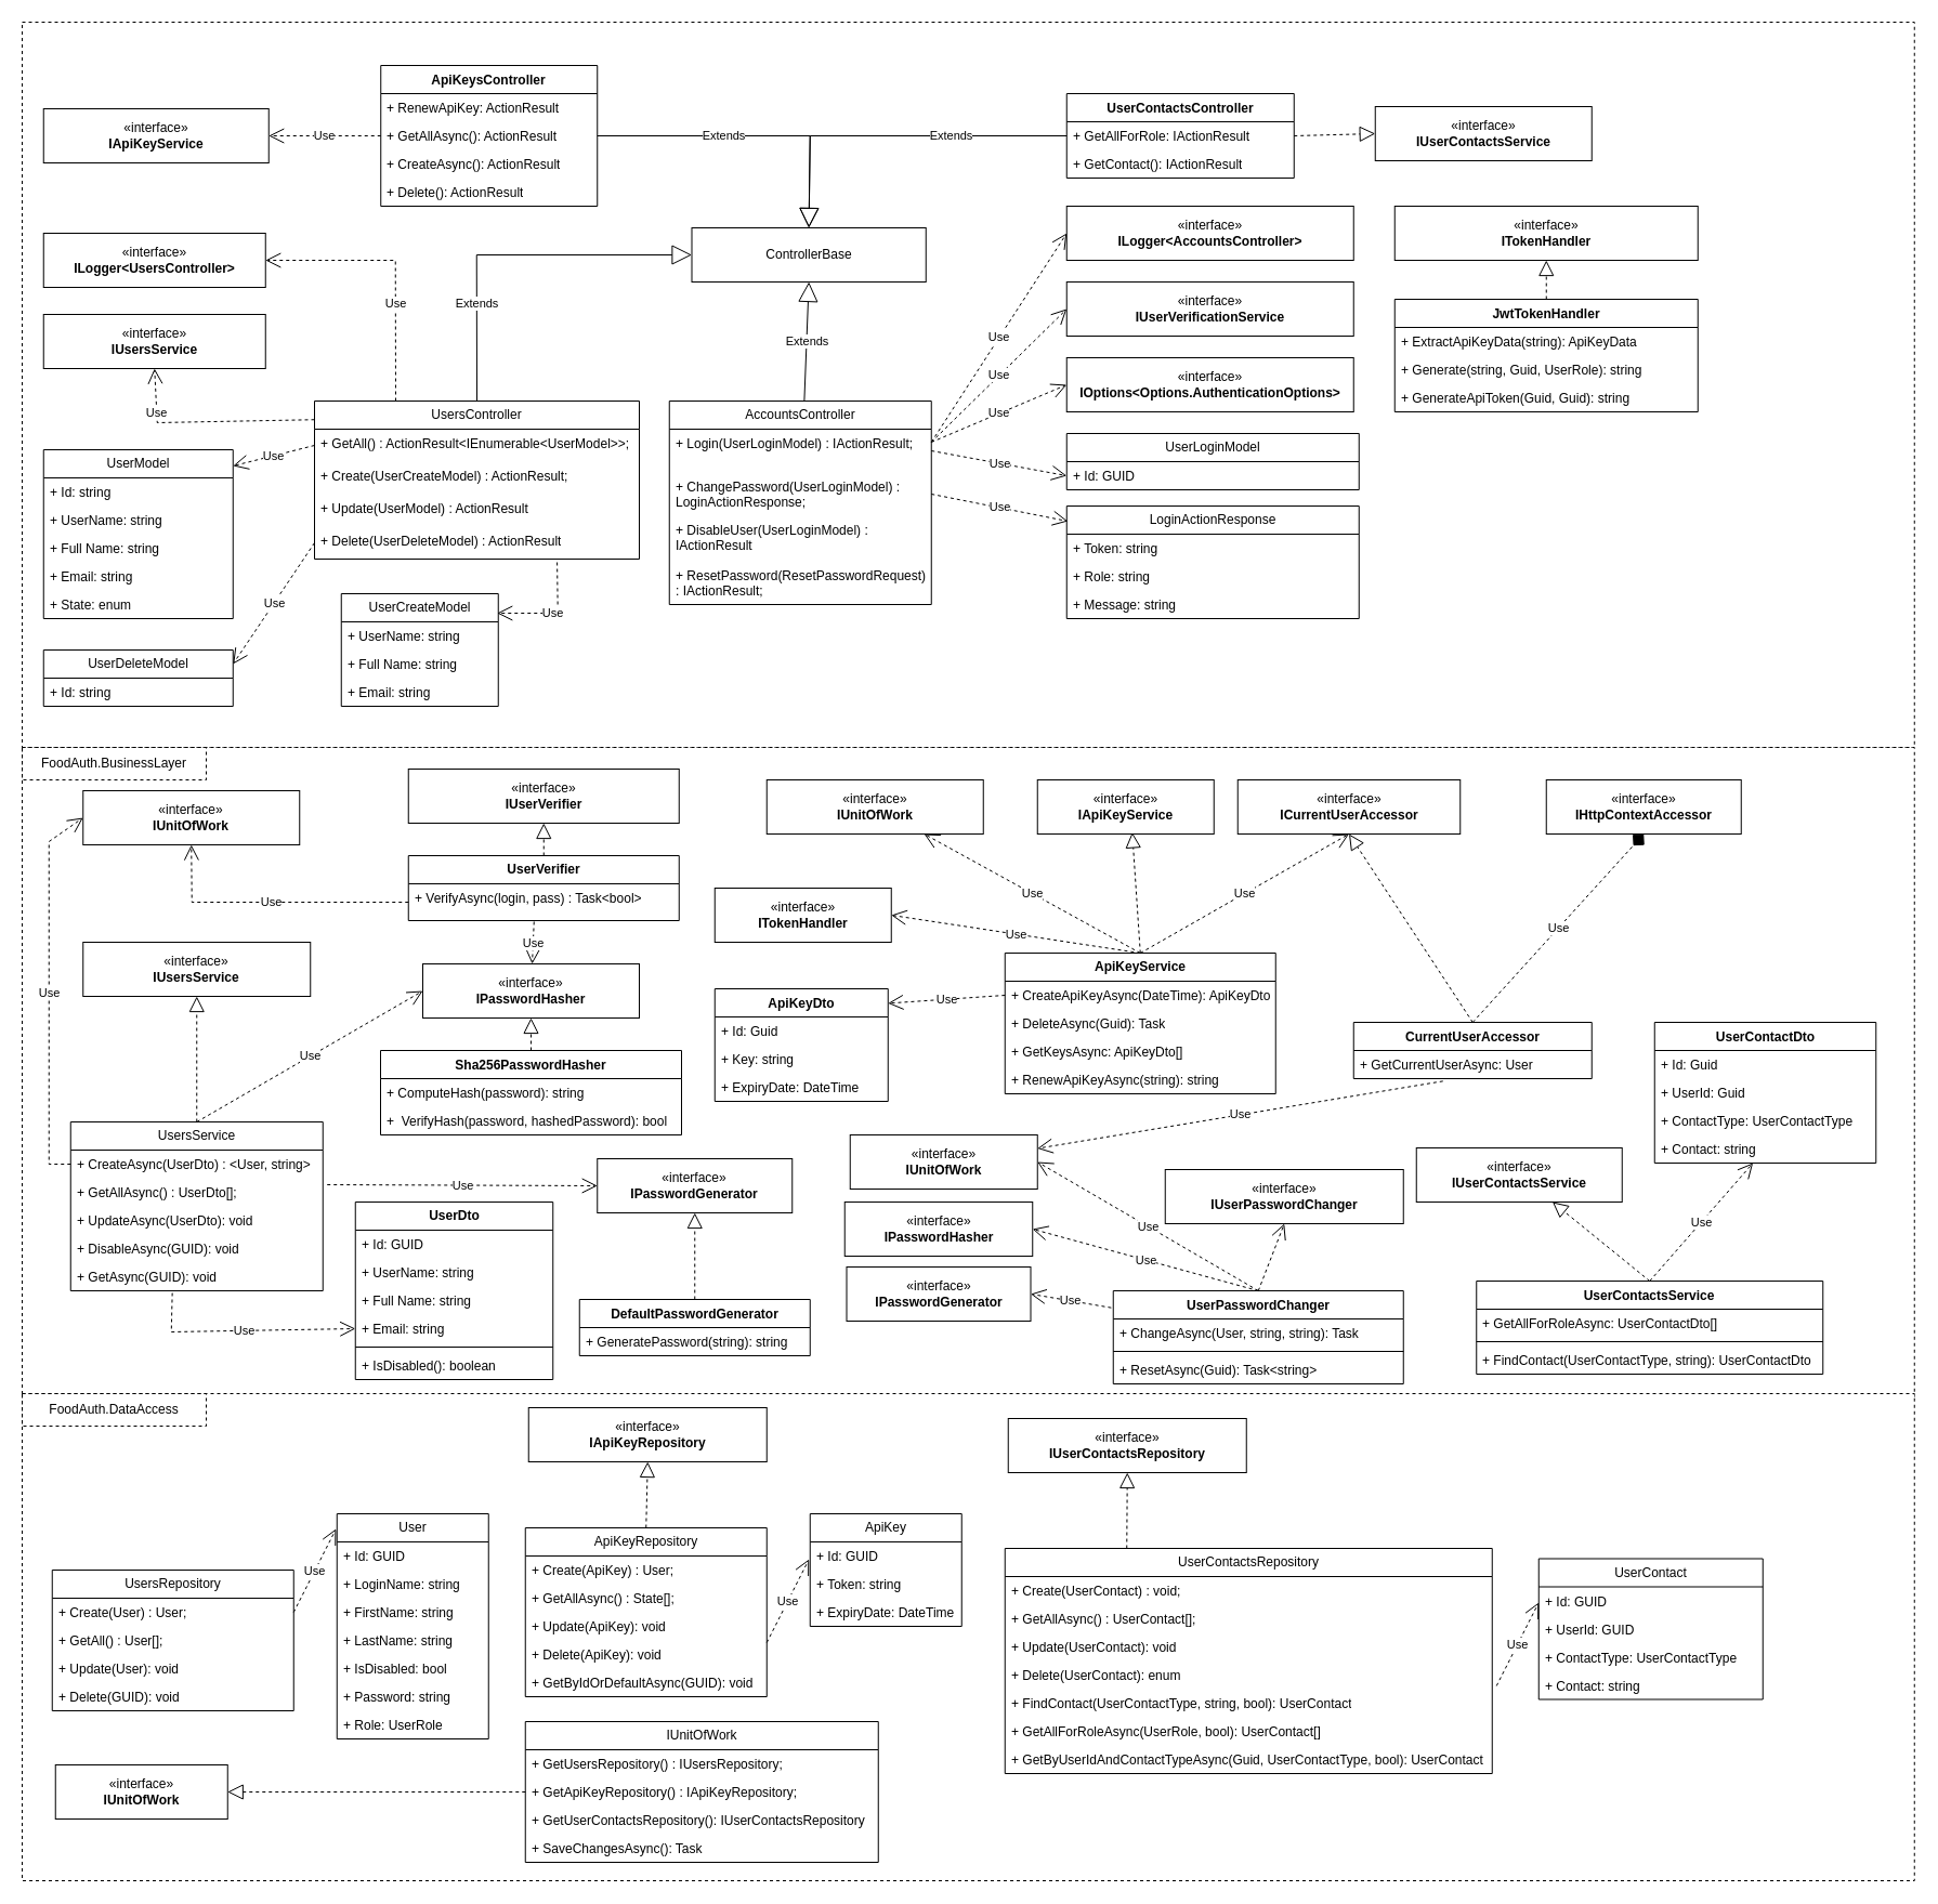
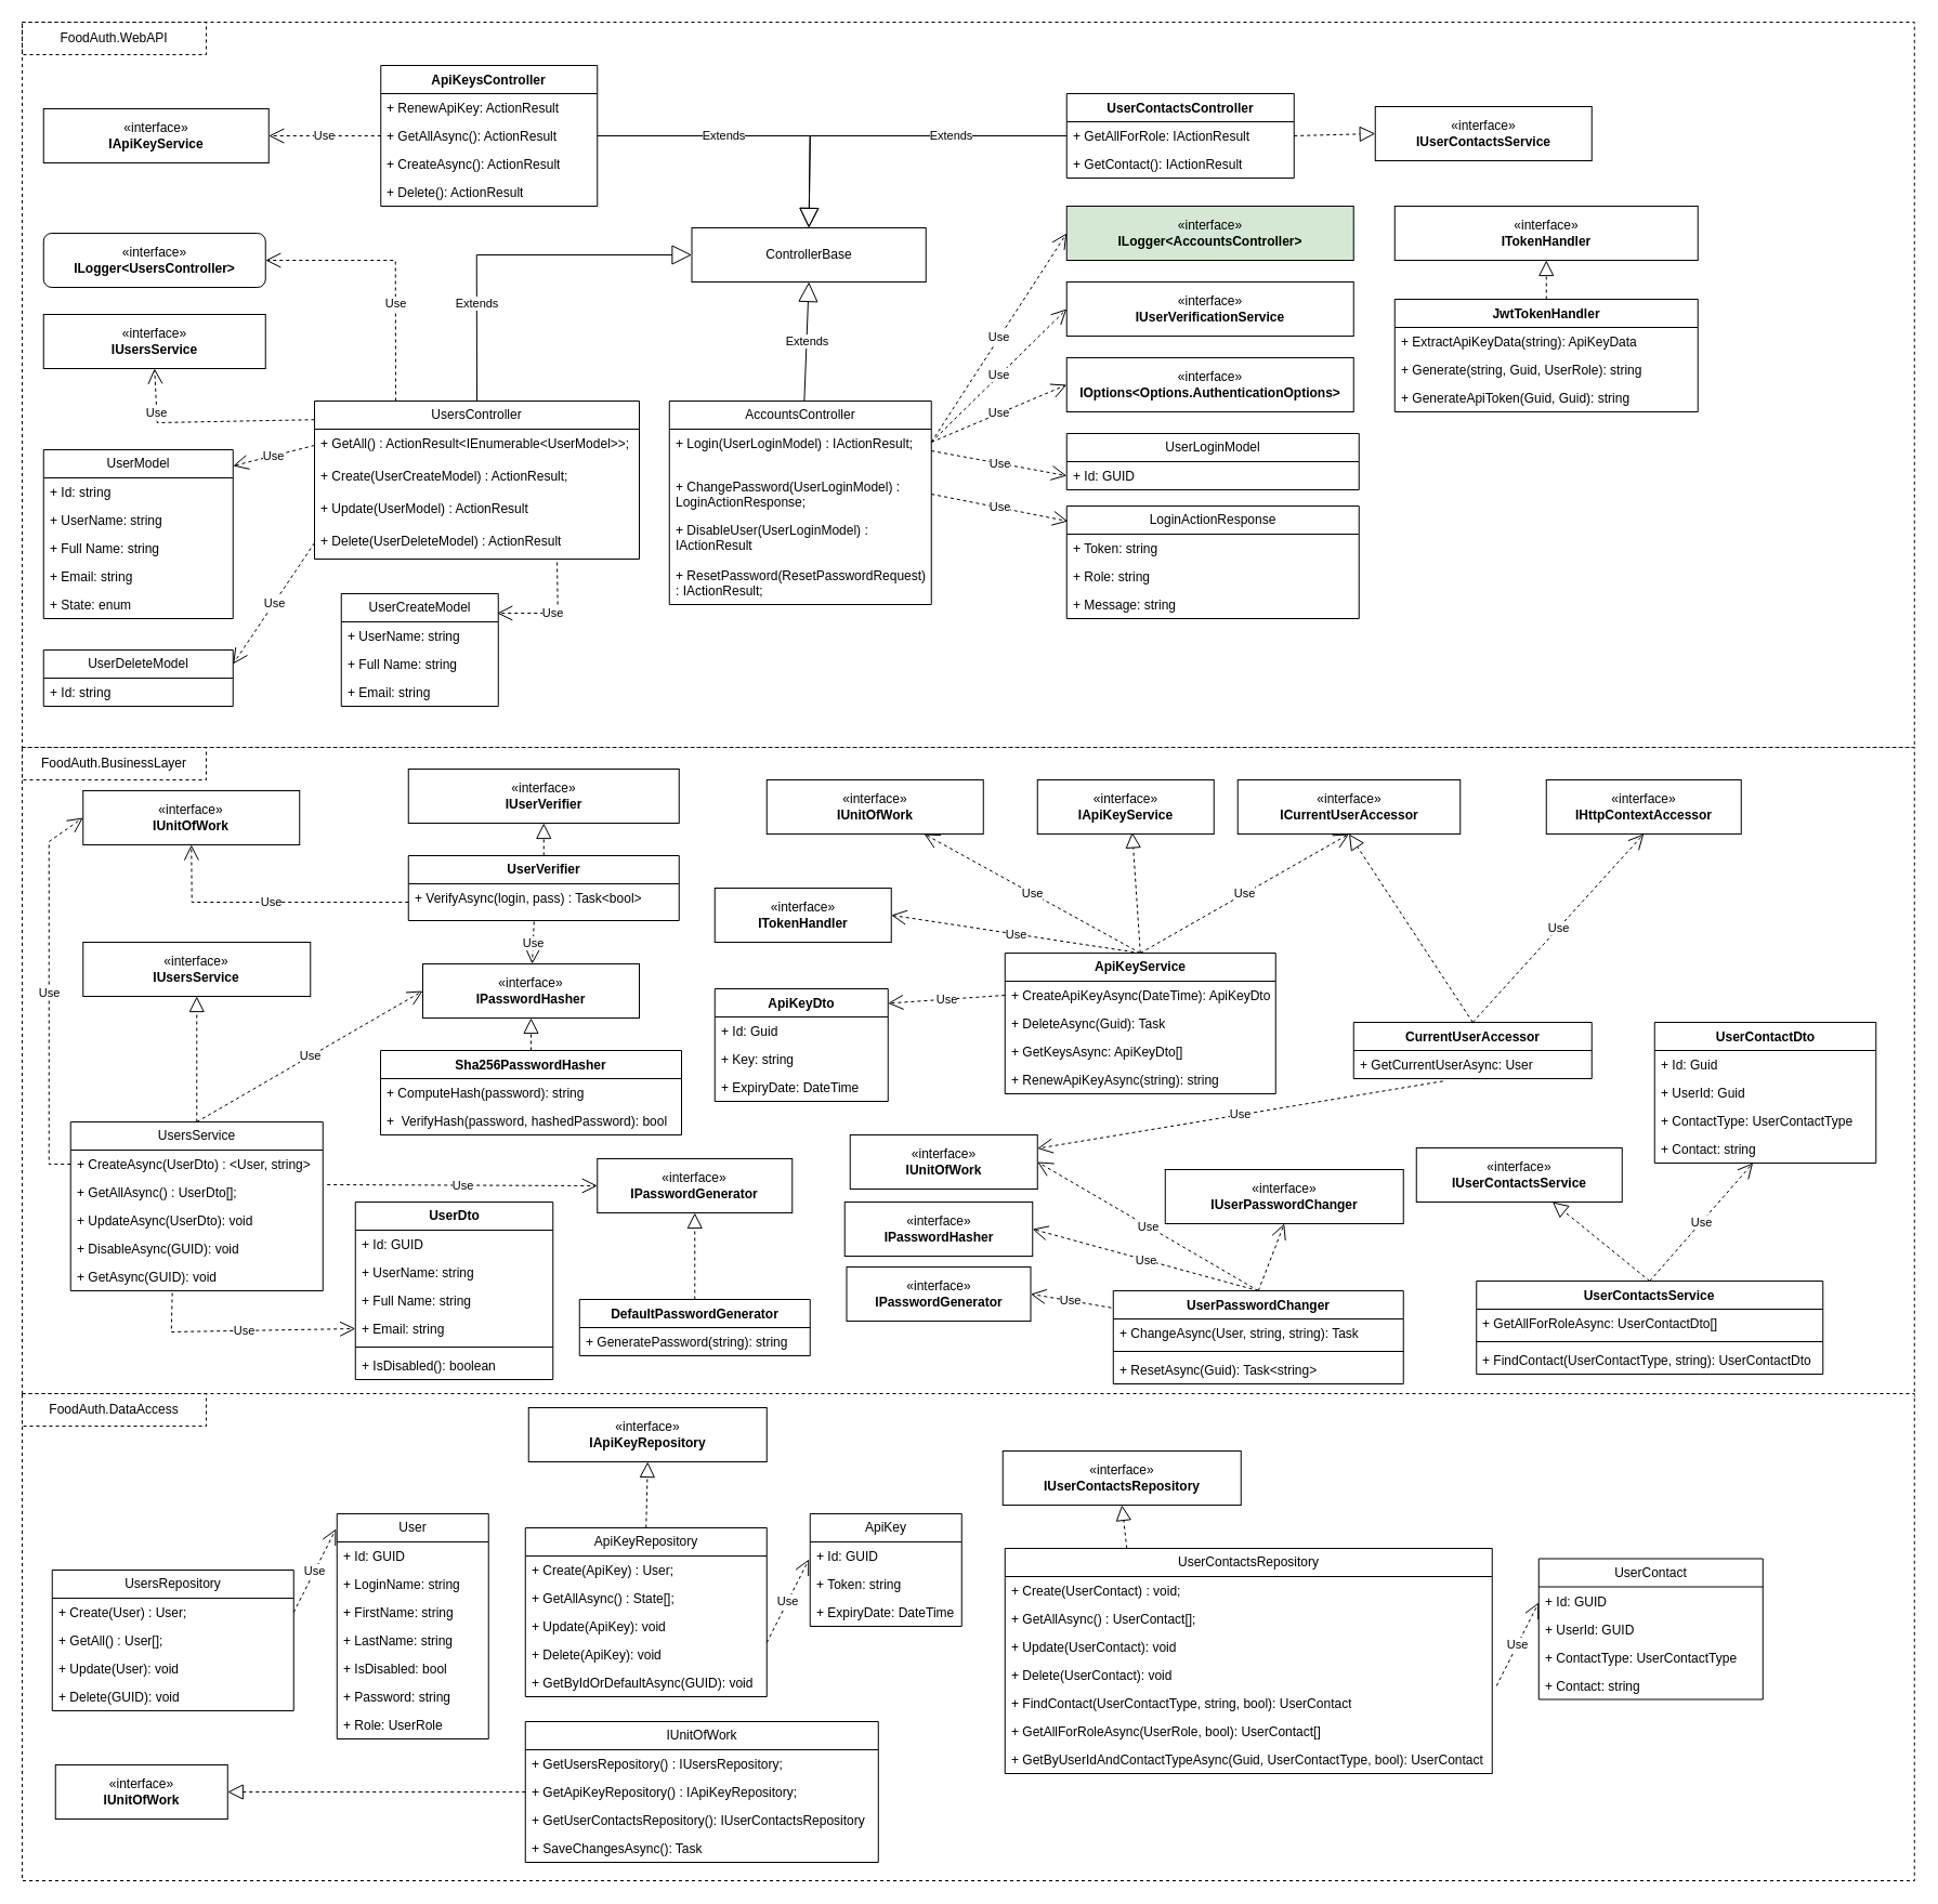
+ <mxCell id="22" value="FoodAuth.WebAPI" style="text;html=1;strokeColor=default;fillColor=none;align=center;verticalAlign=middle;whiteSpace=wrap;rounded=0;dashed=1;" parent="1" vertex="1"><mxGeometry x="20" y="20" width="170" height="30" as="geometry" /></mxCell>
- <mxCell id="38" value="«interface»&lt;br&gt;&lt;b&gt;ILogger&amp;lt;AccountsController&amp;gt;&lt;/b&gt;" style="html=1;whiteSpace=wrap;" parent="1" vertex="1"><mxGeometry x="984.75" y="190" width="265" height="50" as="geometry" /></mxCell>
+ <mxCell id="38" value="«interface»&lt;br&gt;&lt;b&gt;ILogger&amp;lt;AccountsController&amp;gt;&lt;/b&gt;" style="html=1;whiteSpace=wrap;fillColor=#d5e8d4;" parent="1" vertex="1"><mxGeometry x="984.75" y="190" width="265" height="50" as="geometry" /></mxCell>
- <mxCell id="58" value="«interface»&lt;br&gt;&lt;b&gt;ILogger&amp;lt;UsersController&amp;gt;&lt;/b&gt;" style="html=1;whiteSpace=wrap;" parent="1" vertex="1"><mxGeometry x="39.75" y="215" width="205" height="50" as="geometry" /></mxCell>
+ <mxCell id="58" value="«interface»&lt;br&gt;&lt;b&gt;ILogger&amp;lt;UsersController&amp;gt;&lt;/b&gt;" style="html=1;whiteSpace=wrap;rounded=1;" parent="1" vertex="1"><mxGeometry x="39.75" y="215" width="205" height="50" as="geometry" /></mxCell>
- <mxCell id="185" value="Use" style="endArrow=diamond;endSize=12;dashed=1;html=1;rounded=0;entryX=0.5;entryY=1;entryDx=0;entryDy=0;exitX=0.5;exitY=0;exitDx=0;exitDy=0;" parent="1" source="181" target="184" edge="1"><mxGeometry width="160" relative="1" as="geometry"><mxPoint x="917.75" y="860" as="sourcePoint" /><mxPoint x="1077.75" y="860" as="targetPoint" /></mxGeometry></mxCell>
+ <mxCell id="185" value="Use" style="endArrow=open;endSize=12;dashed=1;html=1;rounded=0;entryX=0.5;entryY=1;entryDx=0;entryDy=0;exitX=0.5;exitY=0;exitDx=0;exitDy=0;" parent="1" source="181" target="184" edge="1"><mxGeometry width="160" relative="1" as="geometry"><mxPoint x="917.75" y="860" as="sourcePoint" /><mxPoint x="1077.75" y="860" as="targetPoint" /></mxGeometry></mxCell>
- <mxCell id="117" value="«interface»&lt;br&gt;&lt;b&gt;IUserContactsRepository&lt;/b&gt;" style="html=1;whiteSpace=wrap;" parent="1" vertex="1"><mxGeometry x="930.75" y="1310" width="220" height="50" as="geometry" /></mxCell>
+ <mxCell id="117" value="«interface»&lt;br&gt;&lt;b&gt;IUserContactsRepository&lt;/b&gt;" style="html=1;whiteSpace=wrap;" parent="1" vertex="1"><mxGeometry x="925.75" y="1340" width="220" height="50" as="geometry" /></mxCell>
- <mxCell id="113" value="+ Delete(UserContact): enum" style="text;strokeColor=none;fillColor=none;align=left;verticalAlign=top;spacingLeft=4;spacingRight=4;overflow=hidden;rotatable=0;points=[[0,0.5],[1,0.5]];portConstraint=eastwest;whiteSpace=wrap;html=1;" parent="109" vertex="1"><mxGeometry y="104" width="450" height="26" as="geometry" /></mxCell>
+ <mxCell id="113" value="+ Delete(UserContact): void" style="text;strokeColor=none;fillColor=none;align=left;verticalAlign=top;spacingLeft=4;spacingRight=4;overflow=hidden;rotatable=0;points=[[0,0.5],[1,0.5]];portConstraint=eastwest;whiteSpace=wrap;html=1;" parent="109" vertex="1"><mxGeometry y="104" width="450" height="26" as="geometry" /></mxCell>
